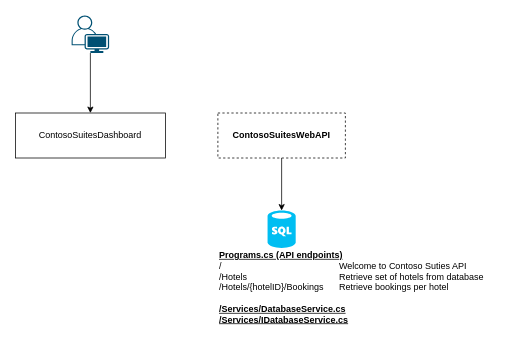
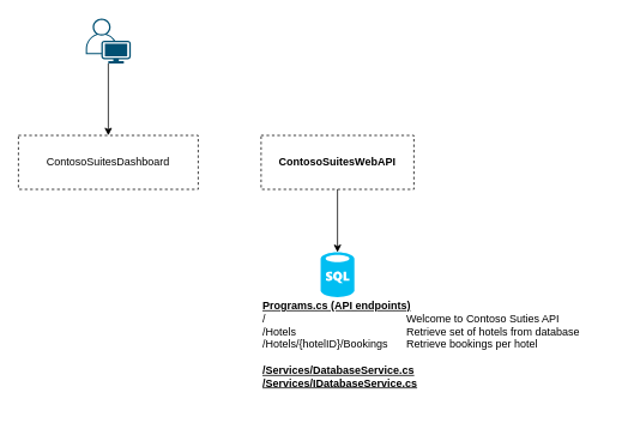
- <mxCell id="2" value="ContosoSuitesDashboard" style="rounded=0;whiteSpace=wrap;html=1;" vertex="1" parent="1"><mxGeometry x="20" y="150" width="200" height="60" as="geometry" /></mxCell>
+ <mxCell id="2" value="ContosoSuitesDashboard" style="rounded=0;whiteSpace=wrap;html=1;dashed=1;" vertex="1" parent="1"><mxGeometry x="20" y="150" width="200" height="60" as="geometry" /></mxCell>
